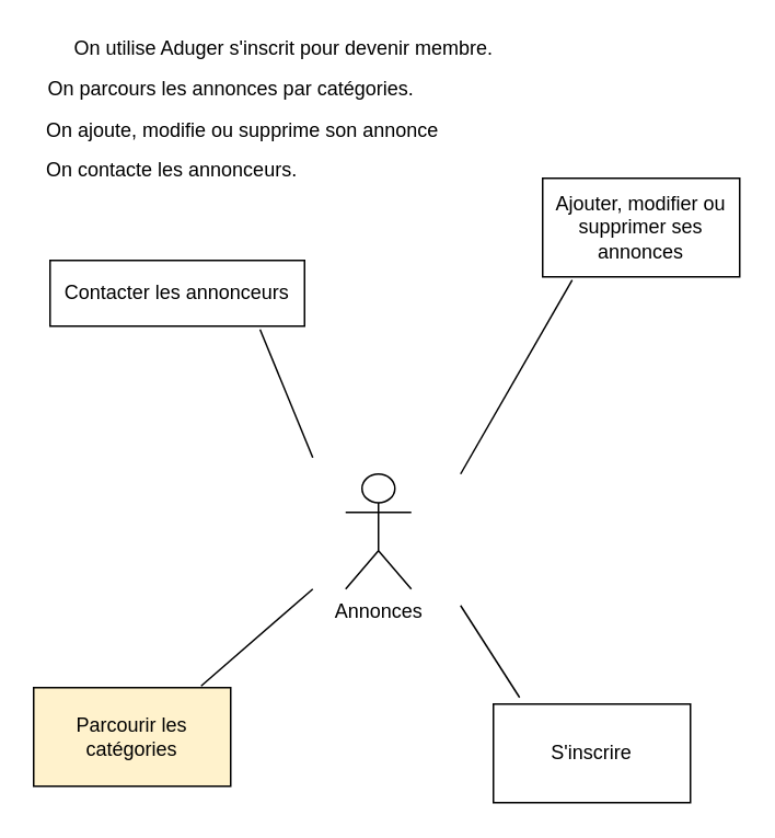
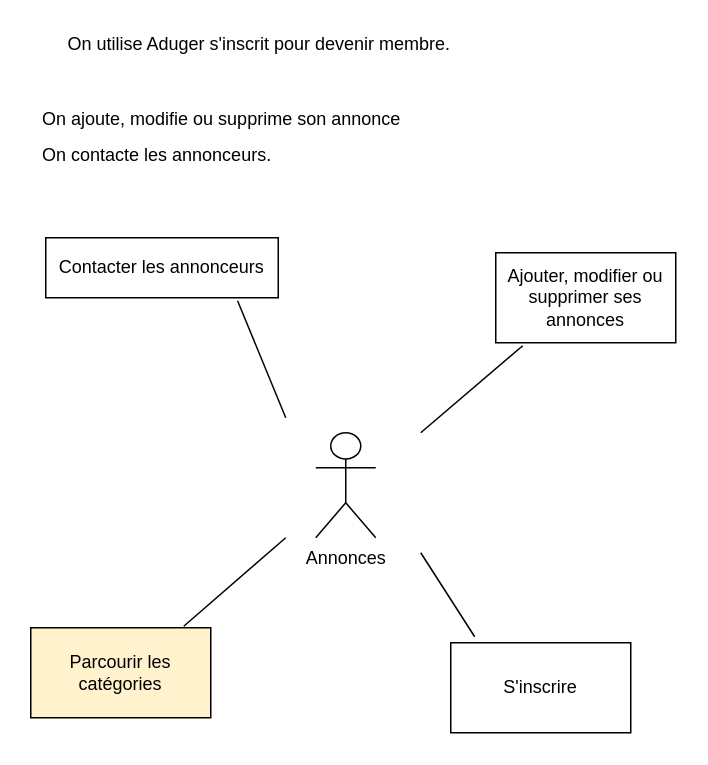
- <mxCell id="11" value="On parcours les annonces par catégories." style="text;html=1;align=left;verticalAlign=middle;resizable=0;points=[];autosize=1;" vertex="1" parent="1"><mxGeometry x="27" y="45" width="233" height="18" as="geometry" /></mxCell>
- <mxCell id="4" value="Ajouter, modifier ou supprimer ses annonces" style="rounded=0;whiteSpace=wrap;html=1;" vertex="1" parent="1"><mxGeometry x="330" y="108" width="120" height="60" as="geometry" /></mxCell>
+ <mxCell id="4" value="Ajouter, modifier ou supprimer ses annonces" style="rounded=0;whiteSpace=wrap;html=1;" vertex="1" parent="1"><mxGeometry x="330" y="168" width="120" height="60" as="geometry" /></mxCell>
